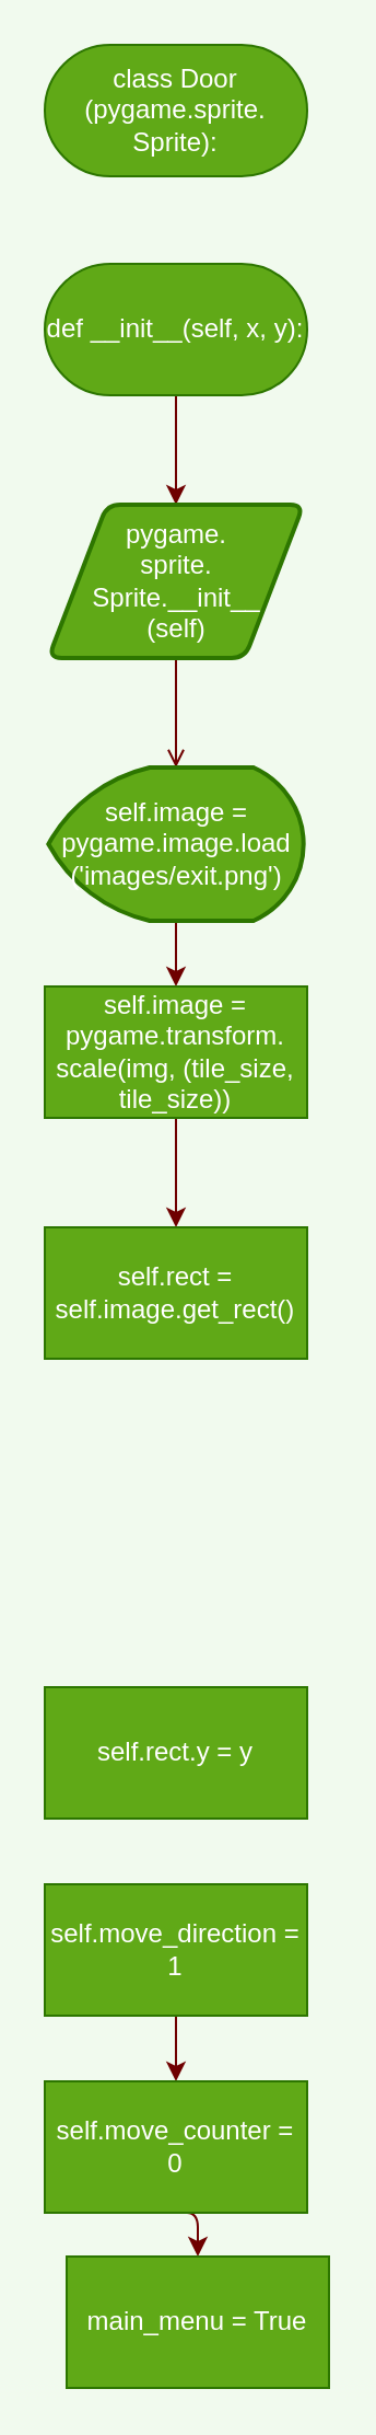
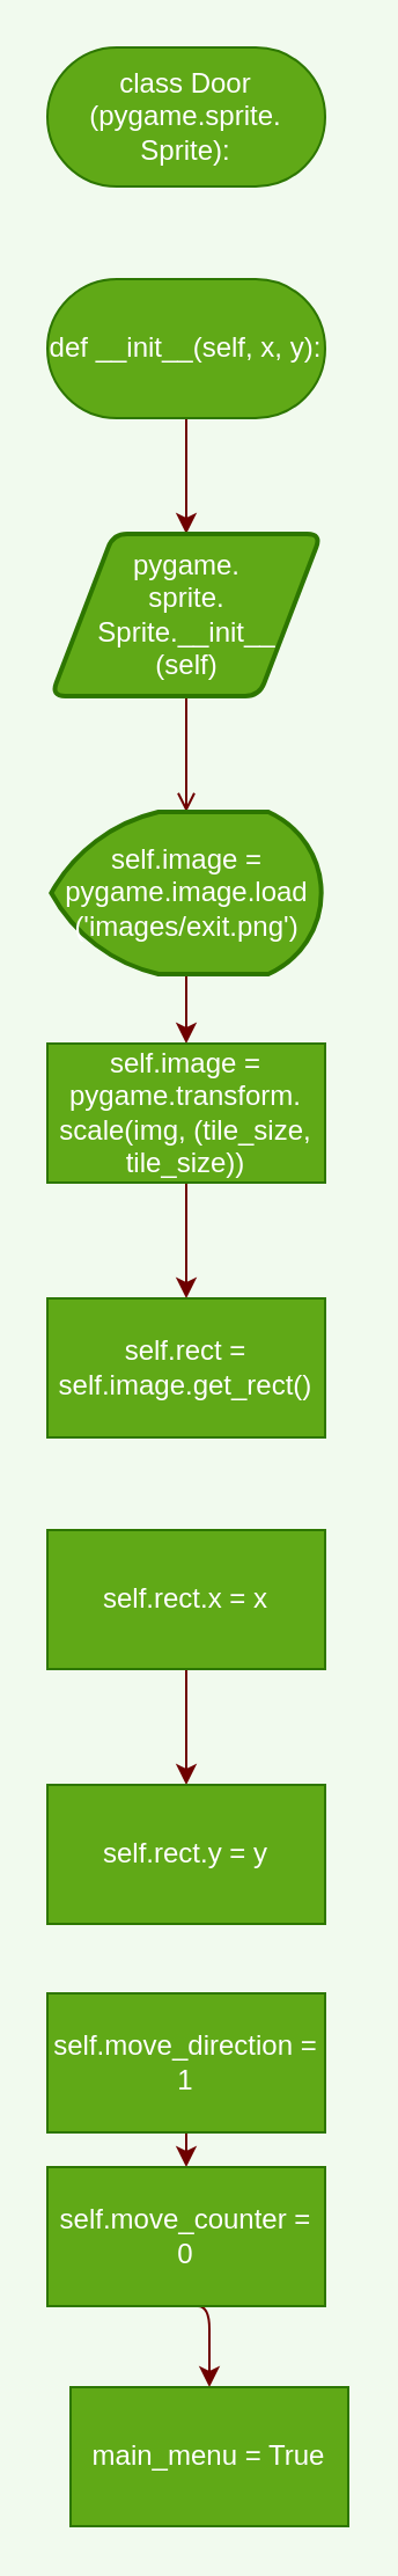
+ <mxCell id="13" value="self.rect.x = x" style="rounded=0;whiteSpace=wrap;html=1;sketch=0;fontColor=#ffffff;strokeColor=#2D7600;fillColor=#60a917;" vertex="1" parent="1"><mxGeometry x="20.01" y="660" width="120" height="60" as="geometry" /></mxCell>
+ <mxCell id="12" style="edgeStyle=orthogonalEdgeStyle;curved=0;rounded=1;sketch=0;orthogonalLoop=1;jettySize=auto;html=1;exitX=0.5;exitY=1;exitDx=0;exitDy=0;entryX=0.5;entryY=0;entryDx=0;entryDy=0;fontColor=#1D3557;strokeColor=#6F0000;fillColor=#a20025;" edge="1" parent="1" source="13" target="14"><mxGeometry relative="1" as="geometry" /></mxCell>
- <mxCell id="18" value="self.move_counter = 0" style="rounded=0;whiteSpace=wrap;html=1;sketch=0;fontColor=#ffffff;strokeColor=#2D7600;fillColor=#60a917;" vertex="1" parent="1"><mxGeometry x="20" y="950" width="120" height="60" as="geometry" /></mxCell>
+ <mxCell id="18" value="self.move_counter = 0" style="rounded=0;whiteSpace=wrap;html=1;sketch=0;fontColor=#ffffff;strokeColor=#2D7600;fillColor=#60a917;" vertex="1" parent="1"><mxGeometry x="20" y="935" width="120" height="60" as="geometry" /></mxCell>
